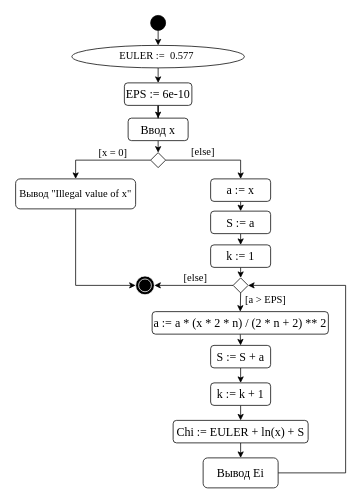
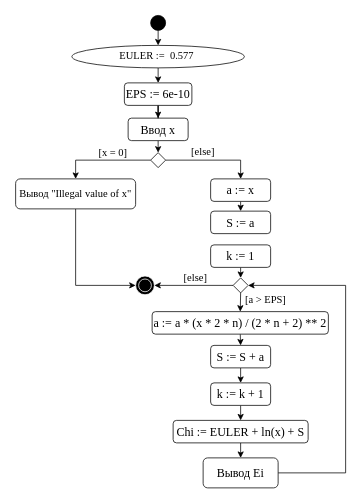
- <mxCell id="17" style="edgeStyle=orthogonalEdgeStyle;rounded=0;orthogonalLoop=1;jettySize=auto;html=1;exitX=0.5;exitY=1;exitDx=0;exitDy=0;entryX=0.5;entryY=0;entryDx=0;entryDy=0;" edge="1" parent="1" source="18" target="20"><mxGeometry relative="1" as="geometry" /></mxCell>
